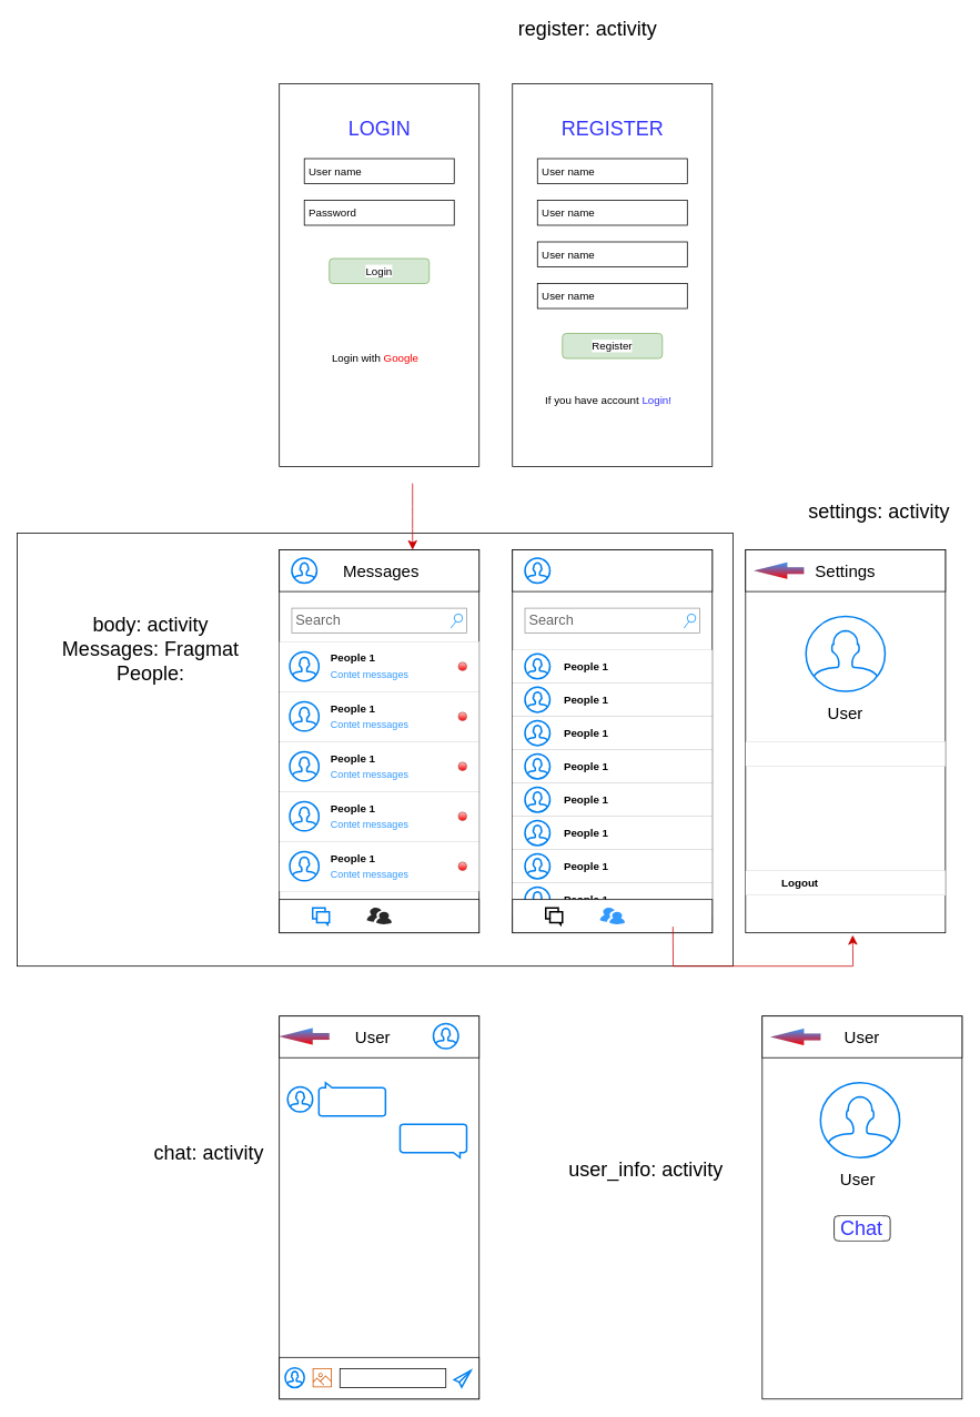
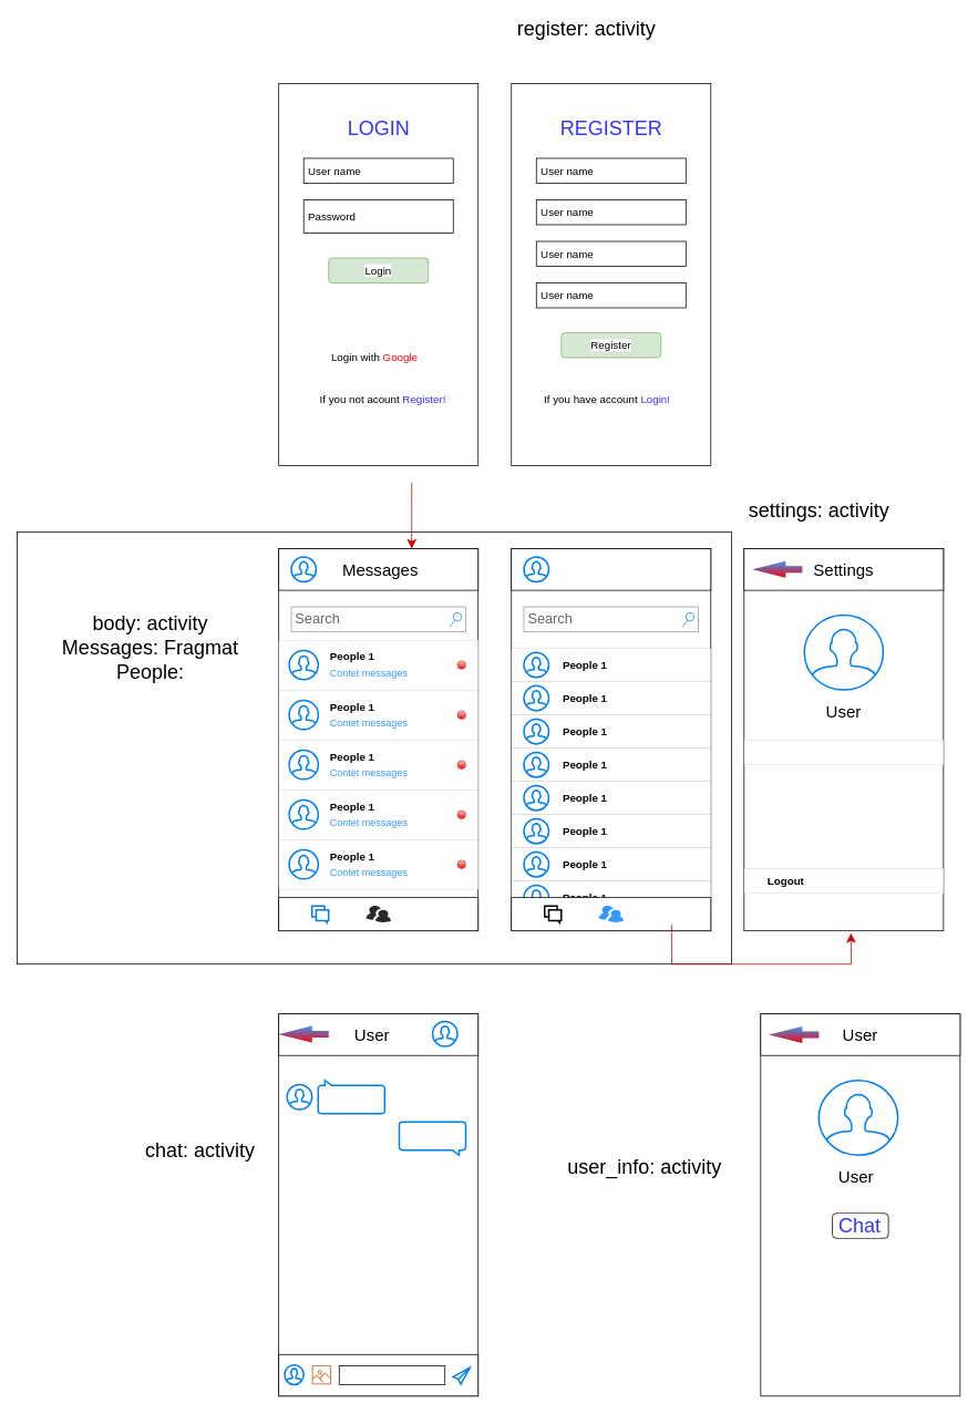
- <mxCell id="83" value="&amp;nbsp;Password" style="rounded=0;whiteSpace=wrap;html=1;labelBackgroundColor=#FFFFFF;fontSize=13;fontColor=#000000;strokeColor=default;strokeWidth=1;fillColor=#FFFFFF;gradientColor=none;fontStyle=0;align=left;" vertex="1" parent="1"><mxGeometry x="365" y="240" width="180" height="30" as="geometry" /></mxCell>
+ <mxCell id="83" value="&amp;nbsp;Password" style="rounded=0;whiteSpace=wrap;html=1;labelBackgroundColor=#FFFFFF;fontSize=13;fontColor=#000000;strokeColor=default;strokeWidth=1;fillColor=#FFFFFF;gradientColor=none;fontStyle=0;align=left;" vertex="1" parent="1"><mxGeometry x="365" y="240" width="180" height="40" as="geometry" /></mxCell>
+ <mxCell id="86" value="If you not acount &lt;font color=&quot;#3333ff&quot;&gt;Register!&lt;/font&gt;" style="text;html=1;align=center;verticalAlign=middle;resizable=0;points=[];autosize=1;strokeColor=none;fillColor=none;fontSize=13;fontColor=#000000;" vertex="1" parent="1"><mxGeometry x="375" y="470" width="170" height="20" as="geometry" /></mxCell>
- <mxCell id="117" value="&lt;div&gt;&lt;br&gt;&lt;/div&gt;&lt;div&gt;settings: activity&lt;/div&gt;" style="text;html=1;align=center;verticalAlign=middle;resizable=0;points=[];autosize=1;strokeColor=none;fillColor=none;fontSize=24;fontColor=#000000;" vertex="1" parent="1"><mxGeometry x="965" y="570" width="180" height="60" as="geometry" /></mxCell>
+ <mxCell id="117" value="&lt;div&gt;&lt;br&gt;&lt;/div&gt;&lt;div&gt;settings: activity&lt;/div&gt;" style="text;html=1;align=center;verticalAlign=middle;resizable=0;points=[];autosize=1;strokeColor=none;fillColor=none;fontSize=24;fontColor=#000000;" vertex="1" parent="1"><mxGeometry x="895" y="570" width="180" height="60" as="geometry" /></mxCell>
- <mxCell id="78" value="Logout" style="text;html=1;align=center;verticalAlign=middle;resizable=0;points=[];autosize=1;strokeColor=none;fillColor=none;fontSize=13;fontColor=#000000;strokeWidth=4;fontStyle=1" vertex="1" parent="1"><mxGeometry x="930" y="1050" width="60" height="20" as="geometry" /></mxCell>
+ <mxCell id="78" value="Logout" style="text;html=1;align=center;verticalAlign=middle;resizable=0;points=[];autosize=1;strokeColor=none;fillColor=none;fontSize=13;fontColor=#000000;strokeWidth=4;fontStyle=1" vertex="1" parent="1"><mxGeometry x="915" y="1050" width="60" height="20" as="geometry" /></mxCell>
- <mxCell id="118" value="chat: activity" style="text;html=1;align=center;verticalAlign=middle;resizable=0;points=[];autosize=1;strokeColor=none;fillColor=none;fontSize=24;fontColor=#000000;" vertex="1" parent="1"><mxGeometry x="175" y="1370" width="150" height="30" as="geometry" /></mxCell>
+ <mxCell id="118" value="chat: activity" style="text;html=1;align=center;verticalAlign=middle;resizable=0;points=[];autosize=1;strokeColor=none;fillColor=none;fontSize=24;fontColor=#000000;" vertex="1" parent="1"><mxGeometry x="165" y="1370" width="150" height="30" as="geometry" /></mxCell>
